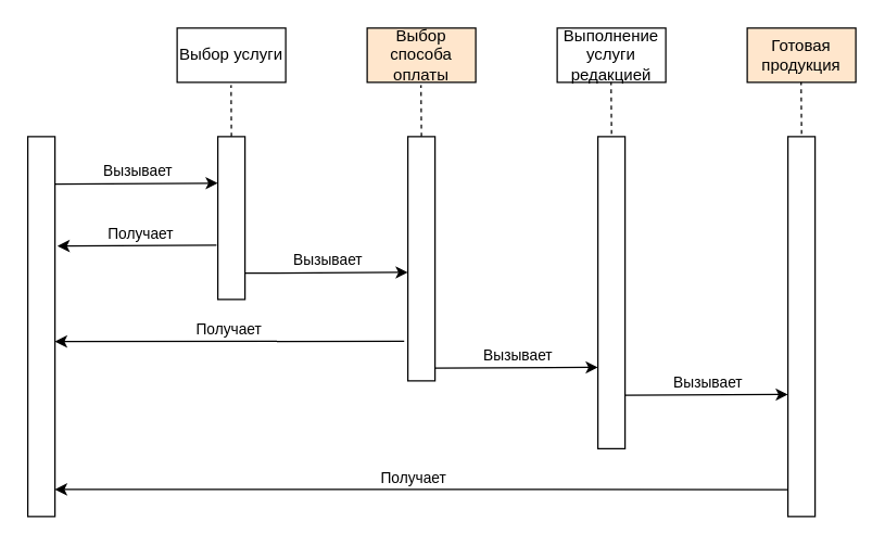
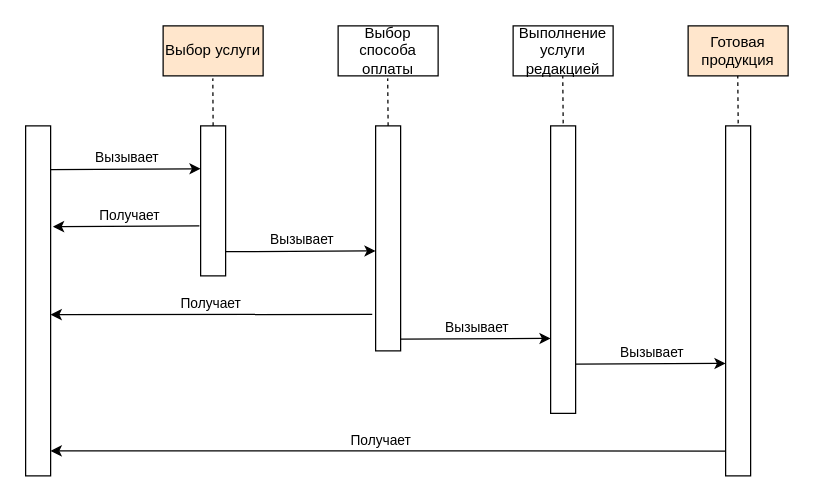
- <mxCell id="2" value="Выбор услуги" style="rounded=0;whiteSpace=wrap;html=1;" parent="1" vertex="1"><mxGeometry x="130" y="20" width="80" height="40" as="geometry" /></mxCell>
+ <mxCell id="2" value="Выбор услуги" style="rounded=0;whiteSpace=wrap;html=1;fillColor=#ffe6cc;" parent="1" vertex="1"><mxGeometry x="130" y="20" width="80" height="40" as="geometry" /></mxCell>
- <mxCell id="3" value="Выбор способа оплаты" style="rounded=0;whiteSpace=wrap;html=1;fillColor=#ffe6cc;" parent="1" vertex="1"><mxGeometry x="270" y="20" width="80" height="40" as="geometry" /></mxCell>
+ <mxCell id="3" value="Выбор способа оплаты" style="rounded=0;whiteSpace=wrap;html=1;" parent="1" vertex="1"><mxGeometry x="270" y="20" width="80" height="40" as="geometry" /></mxCell>
